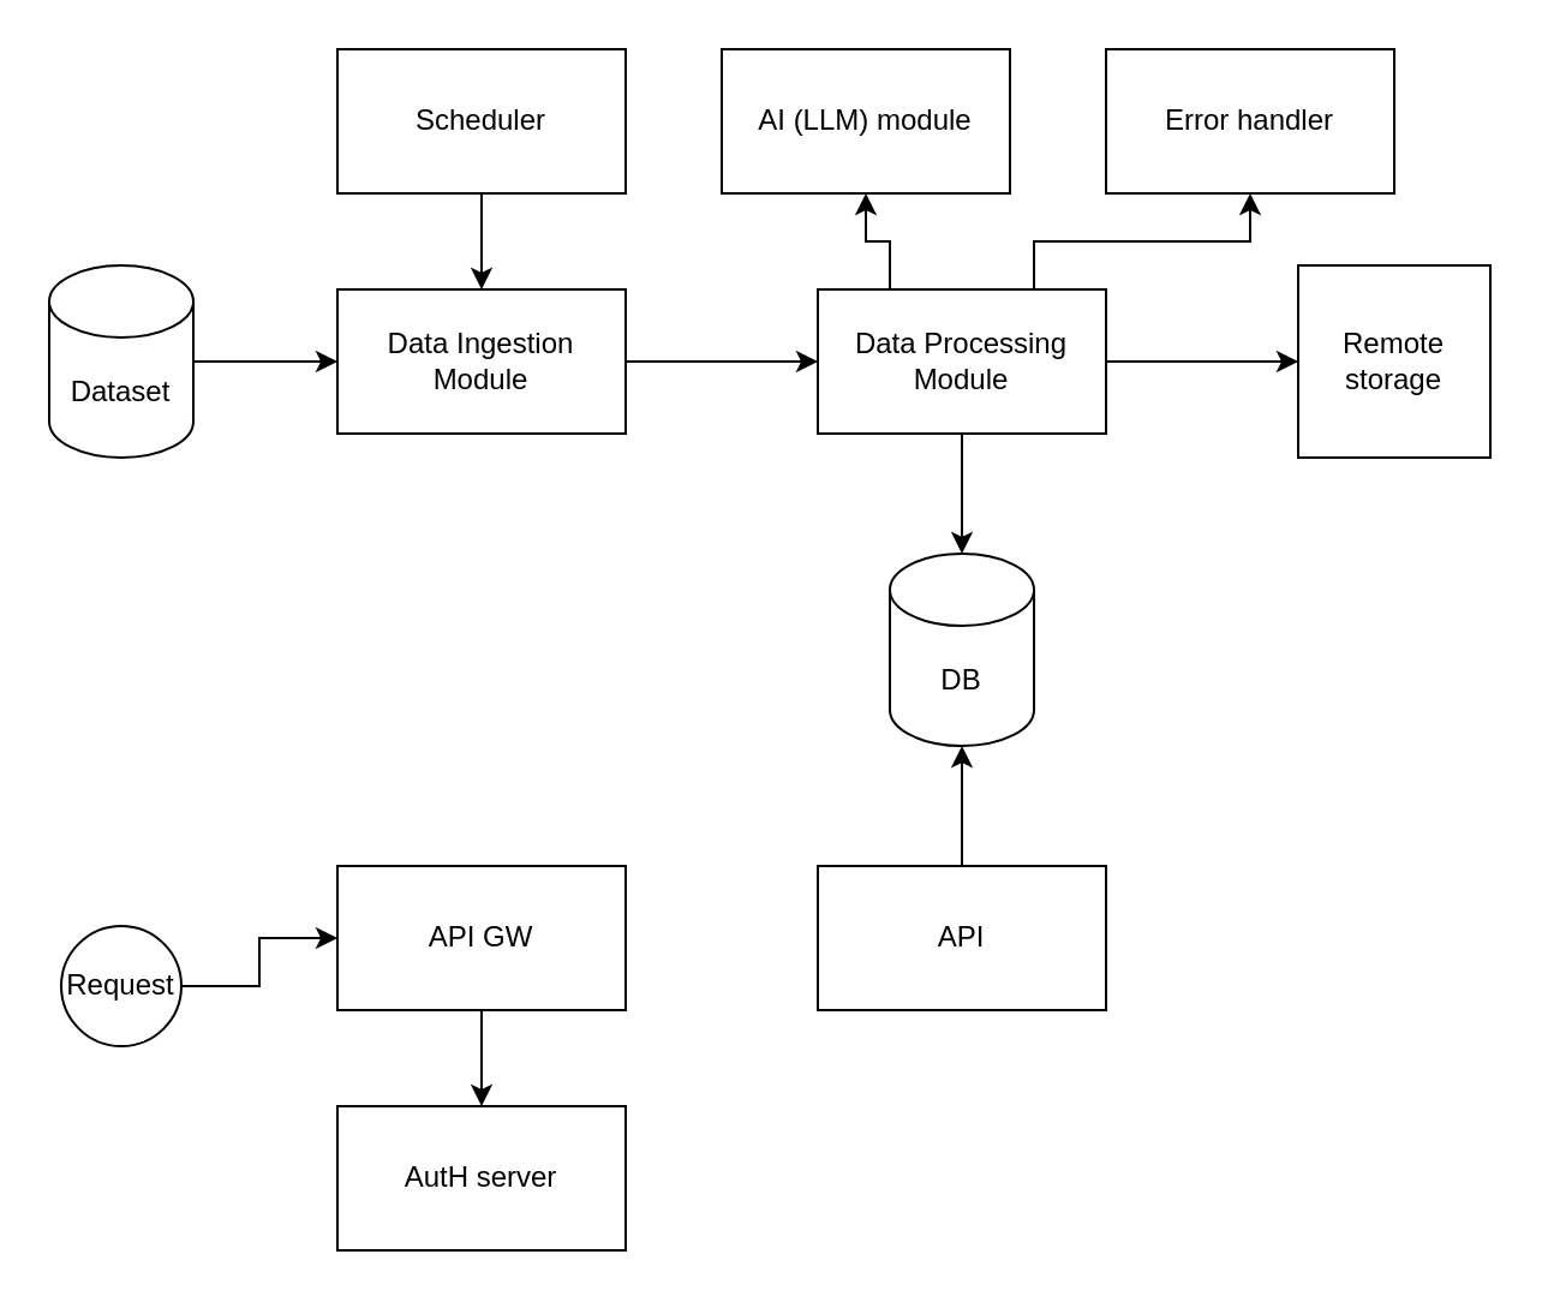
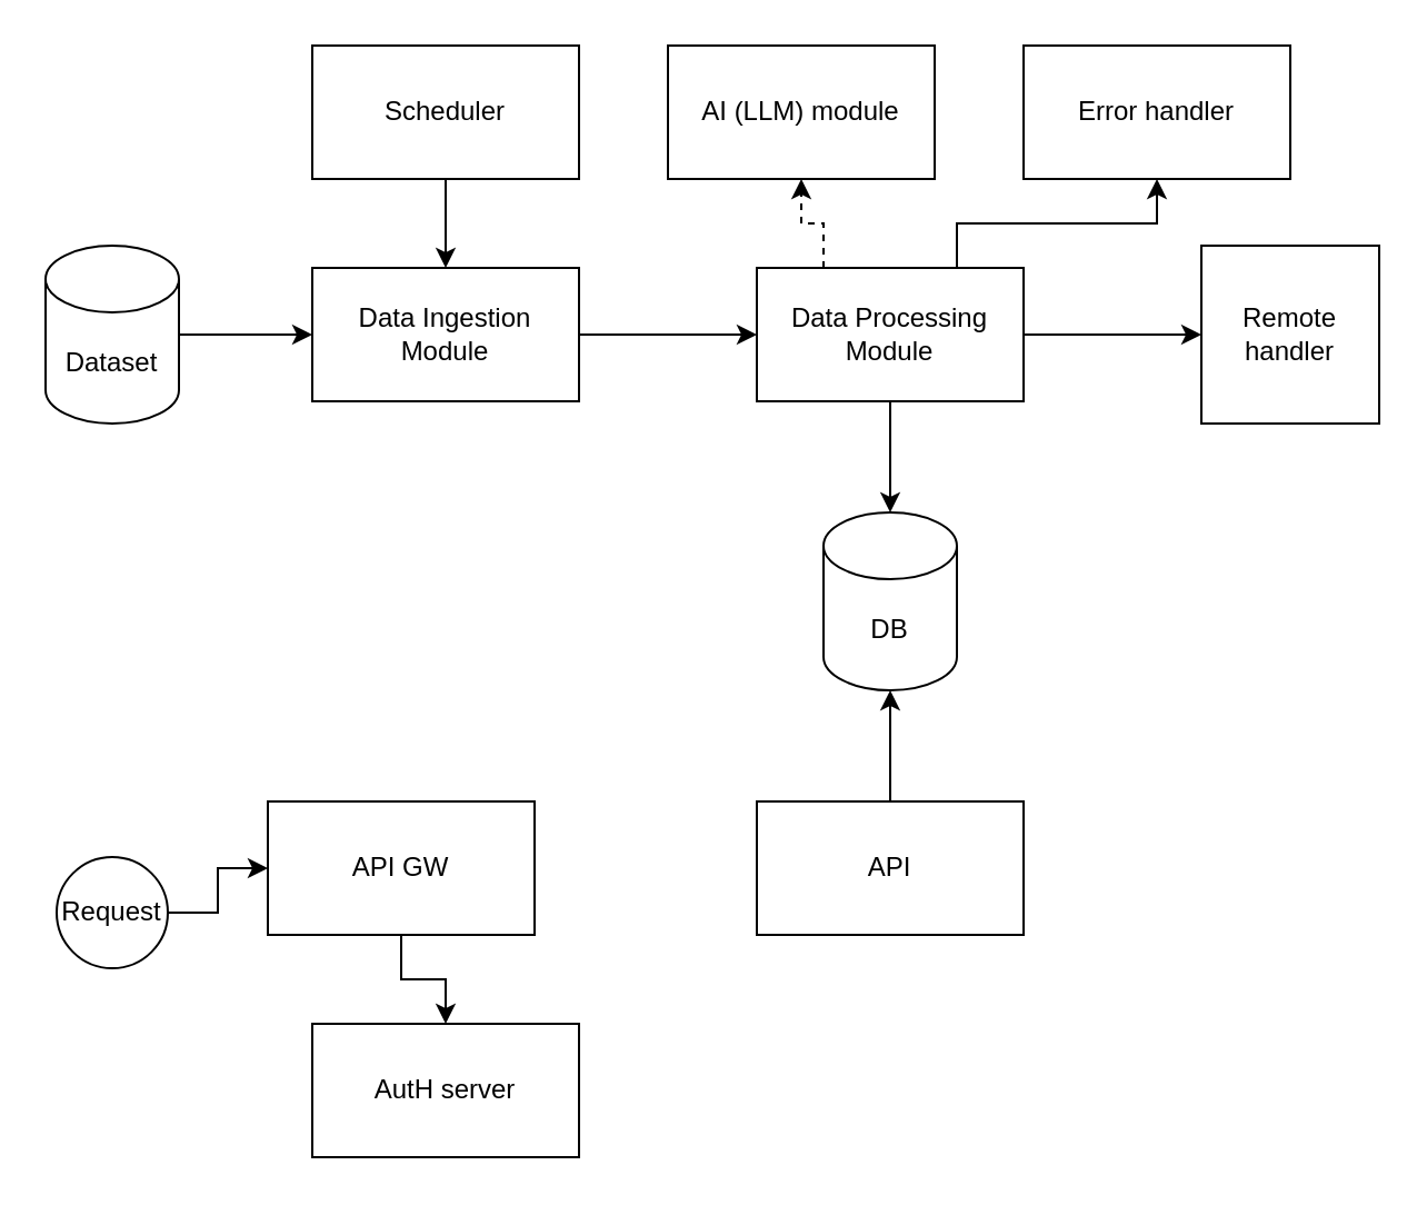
- <mxCell id="10" style="edgeStyle=orthogonalEdgeStyle;rounded=0;orthogonalLoop=1;jettySize=auto;html=1;entryX=0.5;entryY=1;entryDx=0;entryDy=0;exitX=0.25;exitY=0;exitDx=0;exitDy=0;" edge="1" parent="1" source="11" target="23"><mxGeometry relative="1" as="geometry" /></mxCell>
+ <mxCell id="10" style="edgeStyle=orthogonalEdgeStyle;rounded=0;orthogonalLoop=1;jettySize=auto;html=1;entryX=0.5;entryY=1;entryDx=0;entryDy=0;exitX=0.25;exitY=0;exitDx=0;exitDy=0;dashed=1;" edge="1" parent="1" source="11" target="23"><mxGeometry relative="1" as="geometry" /></mxCell>
- <mxCell id="14" value="Remote storage" style="whiteSpace=wrap;html=1;aspect=fixed;" vertex="1" parent="1"><mxGeometry x="540" y="110" width="80" height="80" as="geometry" /></mxCell>
+ <mxCell id="14" value="Remote handler" style="whiteSpace=wrap;html=1;aspect=fixed;" vertex="1" parent="1"><mxGeometry x="540" y="110" width="80" height="80" as="geometry" /></mxCell>
- <mxCell id="16" value="API GW" style="rounded=0;whiteSpace=wrap;html=1;" vertex="1" parent="1"><mxGeometry x="140" y="360" width="120" height="60" as="geometry" /></mxCell>
+ <mxCell id="16" value="API GW" style="rounded=0;whiteSpace=wrap;html=1;" vertex="1" parent="1"><mxGeometry x="120" y="360" width="120" height="60" as="geometry" /></mxCell>
